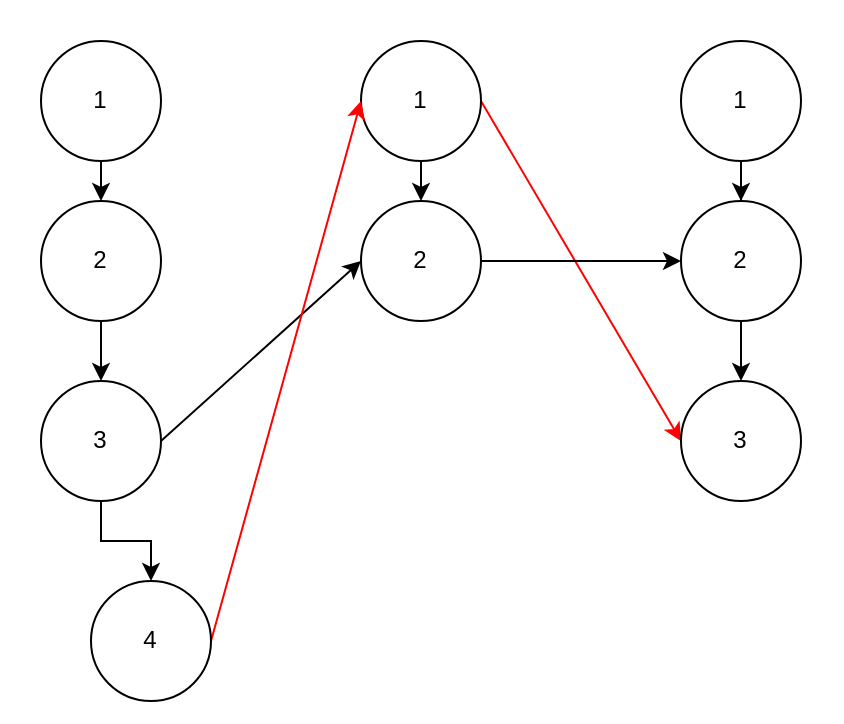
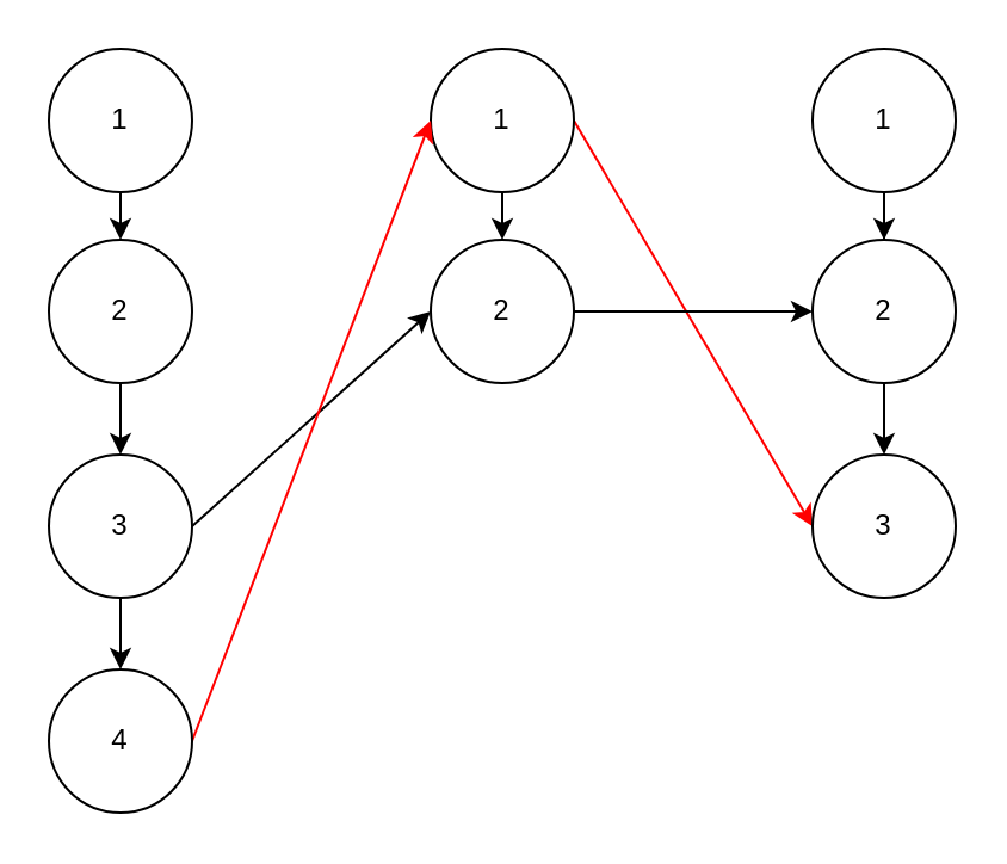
- <mxCell id="20" value="4" style="ellipse;whiteSpace=wrap;html=1;aspect=fixed;" vertex="1" parent="1"><mxGeometry x="45" y="290" width="60" height="60" as="geometry" /></mxCell>
+ <mxCell id="20" value="4" style="ellipse;whiteSpace=wrap;html=1;aspect=fixed;" vertex="1" parent="1"><mxGeometry x="20" y="280" width="60" height="60" as="geometry" /></mxCell>
